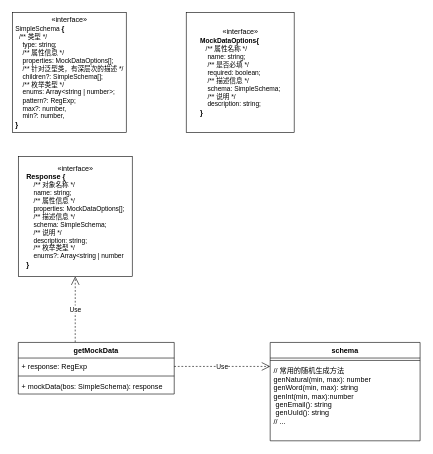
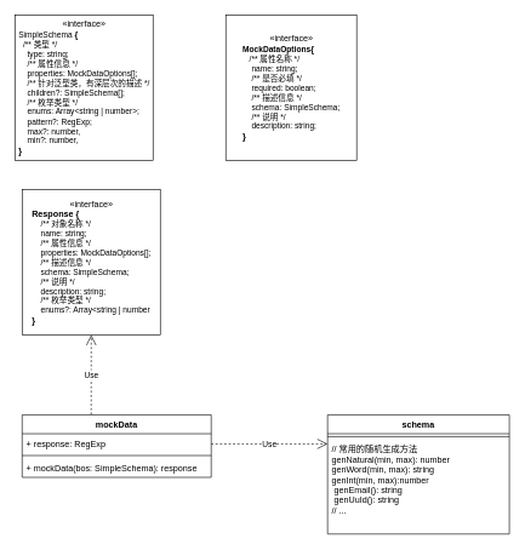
- <mxCell id="2" value="getMockData" style="swimlane;fontStyle=1;align=center;verticalAlign=top;childLayout=stackLayout;horizontal=1;startSize=26;horizontalStack=0;resizeParent=1;resizeParentMax=0;resizeLast=0;collapsible=1;marginBottom=0;" vertex="1" parent="1"><mxGeometry x="30" y="570" width="260" height="86" as="geometry" /></mxCell>
+ <mxCell id="2" value="mockData" style="swimlane;fontStyle=1;align=center;verticalAlign=top;childLayout=stackLayout;horizontal=1;startSize=26;horizontalStack=0;resizeParent=1;resizeParentMax=0;resizeLast=0;collapsible=1;marginBottom=0;" vertex="1" parent="1"><mxGeometry x="30" y="570" width="260" height="86" as="geometry" /></mxCell>
